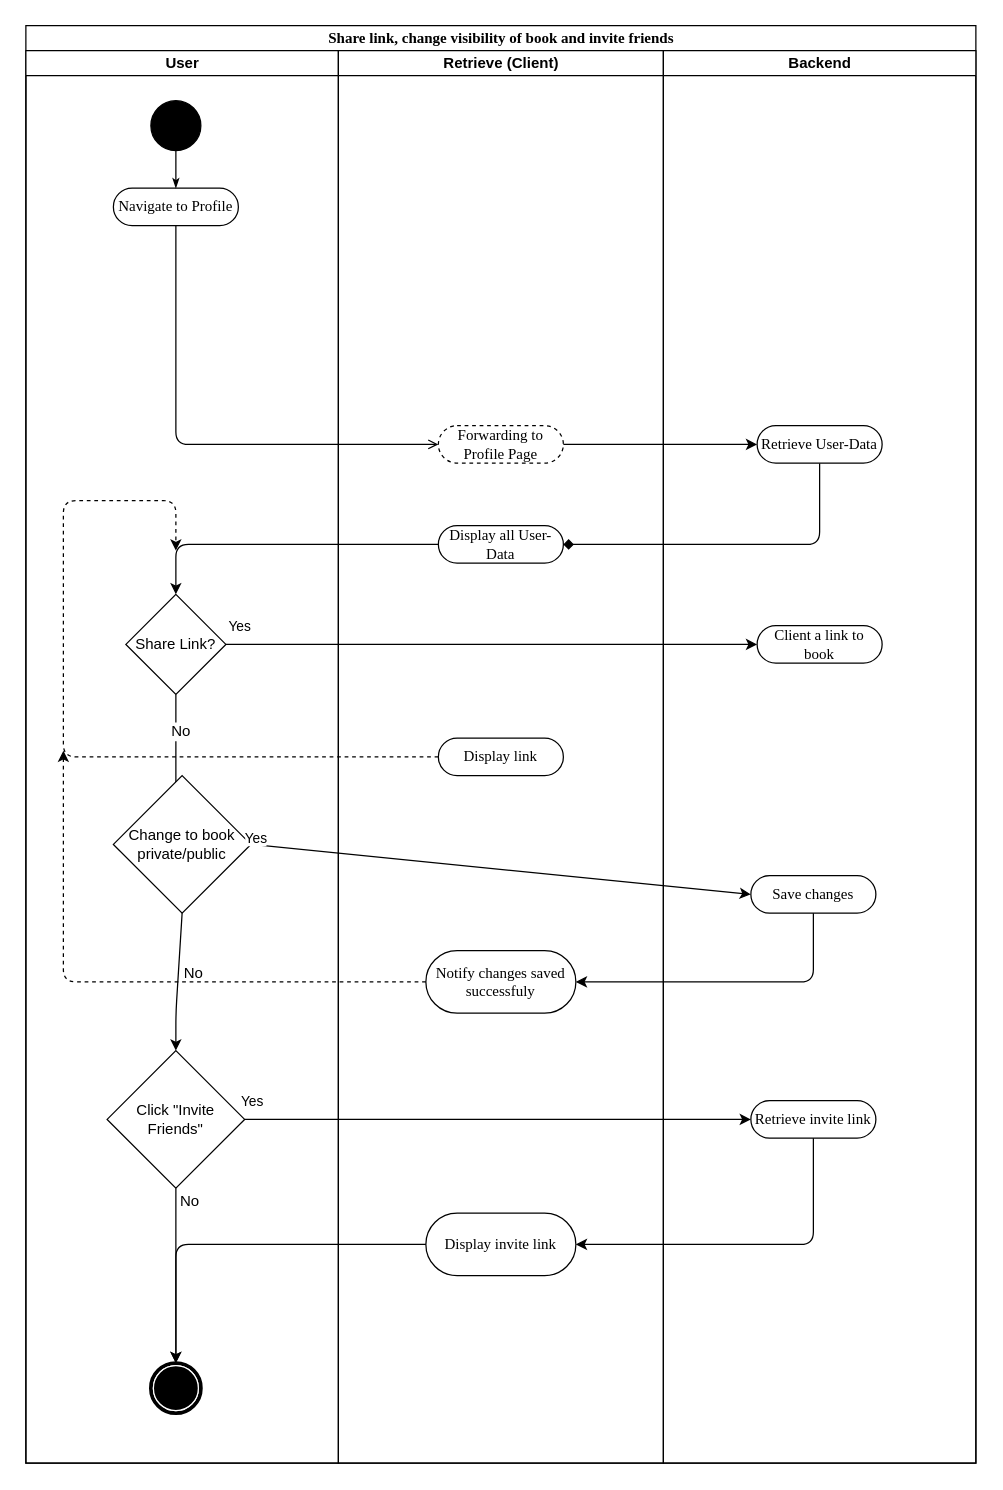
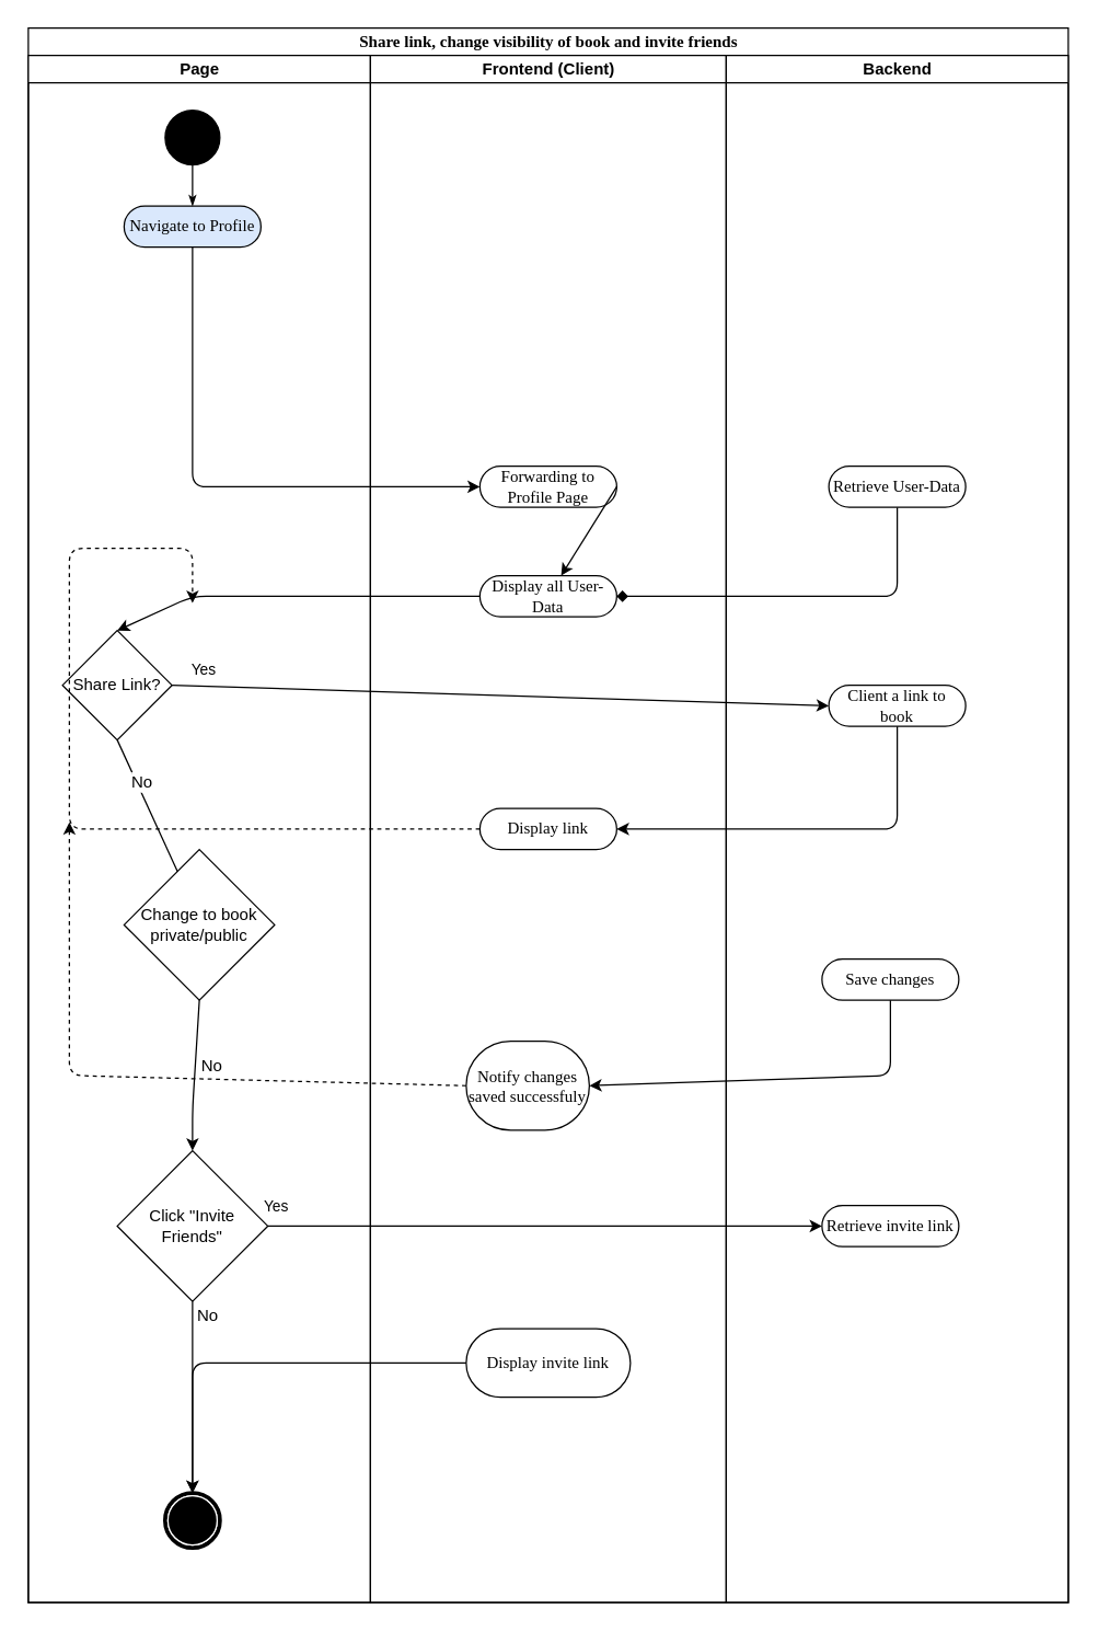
- <mxCell id="3" value="User" style="swimlane;html=1;startSize=20;" parent="2" vertex="1"><mxGeometry y="20" width="250" height="1130" as="geometry" /></mxCell>
+ <mxCell id="3" value="Page" style="swimlane;html=1;startSize=20;" parent="2" vertex="1"><mxGeometry y="20" width="250" height="1130" as="geometry" /></mxCell>
- <mxCell id="19" value="Retrieve (Client)" style="swimlane;html=1;startSize=20;" parent="2" vertex="1"><mxGeometry x="250" y="20" width="260" height="1130" as="geometry" /></mxCell>
+ <mxCell id="19" value="Frontend (Client)" style="swimlane;html=1;startSize=20;" parent="2" vertex="1"><mxGeometry x="250" y="20" width="260" height="1130" as="geometry" /></mxCell>
- <mxCell id="6" value="Navigate to Profile" style="rounded=1;whiteSpace=wrap;html=1;shadow=0;comic=0;labelBackgroundColor=none;strokeColor=#000000;strokeWidth=1;fillColor=#ffffff;fontFamily=Verdana;fontSize=12;fontColor=#000000;align=center;arcSize=50;" parent="3" vertex="1"><mxGeometry x="70" y="110" width="100" height="30" as="geometry" /></mxCell>
+ <mxCell id="6" value="Navigate to Profile" style="rounded=1;whiteSpace=wrap;html=1;shadow=0;comic=0;labelBackgroundColor=none;strokeColor=#000000;strokeWidth=1;fillColor=#dae8fc;fontFamily=Verdana;fontSize=12;fontColor=#000000;align=center;arcSize=50;" parent="3" vertex="1"><mxGeometry x="70" y="110" width="100" height="30" as="geometry" /></mxCell>
- <mxCell id="31" value="" style="endArrow=open;html=1;exitX=0.5;exitY=1;exitDx=0;exitDy=0;entryX=0;entryY=0.5;entryDx=0;entryDy=0;" parent="2" source="6" target="21" edge="1"><mxGeometry width="50" height="50" relative="1" as="geometry"><mxPoint x="120" y="290" as="sourcePoint" /><mxPoint x="350" y="120" as="targetPoint" /><Array as="points"><mxPoint x="120" y="335" /></Array></mxGeometry></mxCell>
+ <mxCell id="31" value="" style="endArrow=classic;html=1;exitX=0.5;exitY=1;exitDx=0;exitDy=0;entryX=0;entryY=0.5;entryDx=0;entryDy=0;" parent="2" source="6" target="21" edge="1"><mxGeometry width="50" height="50" relative="1" as="geometry"><mxPoint x="120" y="290" as="sourcePoint" /><mxPoint x="350" y="120" as="targetPoint" /><Array as="points"><mxPoint x="120" y="335" /></Array></mxGeometry></mxCell>
- <mxCell id="21" value="Forwarding to Profile Page" style="rounded=1;whiteSpace=wrap;html=1;shadow=0;comic=0;labelBackgroundColor=none;strokeColor=#000000;strokeWidth=1;fillColor=#ffffff;fontFamily=Verdana;fontSize=12;fontColor=#000000;align=center;arcSize=50;dashed=1;" parent="19" vertex="1"><mxGeometry x="80" y="300" width="100" height="30" as="geometry" /></mxCell>
+ <mxCell id="21" value="Forwarding to Profile Page" style="rounded=1;whiteSpace=wrap;html=1;shadow=0;comic=0;labelBackgroundColor=none;strokeColor=#000000;strokeWidth=1;fillColor=#ffffff;fontFamily=Verdana;fontSize=12;fontColor=#000000;align=center;arcSize=50;" parent="19" vertex="1"><mxGeometry x="80" y="300" width="100" height="30" as="geometry" /></mxCell>
- <mxCell id="30" value="" style="endArrow=classic;html=1;exitX=1;exitY=0.5;exitDx=0;exitDy=0;entryX=0;entryY=0.5;entryDx=0;entryDy=0;" parent="2" source="21" target="27" edge="1"><mxGeometry width="50" height="50" relative="1" as="geometry"><mxPoint x="370" y="290" as="sourcePoint" /><mxPoint x="420" y="240" as="targetPoint" /></mxGeometry></mxCell>
+ <mxCell id="30" value="" style="endArrow=classic;html=1;exitX=1;exitY=0.5;exitDx=0;exitDy=0;" parent="2" source="21" target="22" edge="1"><mxGeometry width="50" height="50" relative="1" as="geometry"><mxPoint x="370" y="290" as="sourcePoint" /><mxPoint x="420" y="240" as="targetPoint" /></mxGeometry></mxCell>
- <mxCell id="8" value="Share Link?" style="rhombus;whiteSpace=wrap;html=1;" vertex="1" parent="3"><mxGeometry x="80" y="435" width="80" height="80" as="geometry" /></mxCell>
+ <mxCell id="8" value="Share Link?" style="rhombus;whiteSpace=wrap;html=1;" vertex="1" parent="3"><mxGeometry x="25" y="420" width="80" height="80" as="geometry" /></mxCell>
+ <mxCell id="34" value="" style="endArrow=classic;html=1;exitX=0.5;exitY=1;exitDx=0;exitDy=0;entryX=1;entryY=0.5;entryDx=0;entryDy=0;" parent="2" source="29" target="20" edge="1"><mxGeometry width="50" height="50" relative="1" as="geometry"><mxPoint x="320" y="750" as="sourcePoint" /><mxPoint x="635" y="610" as="targetPoint" /><Array as="points"><mxPoint x="635" y="585" /></Array></mxGeometry></mxCell>
- <mxCell id="35" value="" style="endArrow=classic;html=1;exitX=1;exitY=0.5;exitDx=0;exitDy=0;entryX=0;entryY=0.5;entryDx=0;entryDy=0;" edge="1" parent="2" source="12" target="28"><mxGeometry width="50" height="50" relative="1" as="geometry"><mxPoint x="180" y="515" as="sourcePoint" /><mxPoint x="605" y="515" as="targetPoint" /><Array as="points" /></mxGeometry></mxCell>
- <mxCell id="36" value="Yes" style="edgeLabel;html=1;align=center;verticalAlign=middle;resizable=0;points=[];" vertex="1" connectable="0" parent="35"><mxGeometry x="-0.531" y="-2" relative="1" as="geometry"><mxPoint x="-90" y="-17" as="offset" /></mxGeometry></mxCell>
- <mxCell id="23" value="Notify changes saved successfuly" style="rounded=1;whiteSpace=wrap;html=1;shadow=0;comic=0;labelBackgroundColor=none;strokeColor=#000000;strokeWidth=1;fillColor=#ffffff;fontFamily=Verdana;fontSize=12;fontColor=#000000;align=center;arcSize=50;" parent="19" vertex="1"><mxGeometry x="70" y="720" width="120" height="50" as="geometry" /></mxCell>
+ <mxCell id="23" value="Notify changes saved successfuly" style="rounded=1;whiteSpace=wrap;html=1;shadow=0;comic=0;labelBackgroundColor=none;strokeColor=#000000;strokeWidth=1;fillColor=#ffffff;fontFamily=Verdana;fontSize=12;fontColor=#000000;align=center;arcSize=50;" parent="19" vertex="1"><mxGeometry x="70" y="720" width="90" height="65" as="geometry" /></mxCell>
- <mxCell id="40" value="" style="endArrow=classic;html=1;entryX=1;entryY=0.5;entryDx=0;entryDy=0;exitX=0.5;exitY=1;exitDx=0;exitDy=0;" edge="1" parent="2" source="26" target="24"><mxGeometry width="50" height="50" relative="1" as="geometry"><mxPoint x="640" y="720" as="sourcePoint" /><mxPoint x="450" y="775" as="targetPoint" /><Array as="points"><mxPoint x="630" y="975" /></Array></mxGeometry></mxCell>
